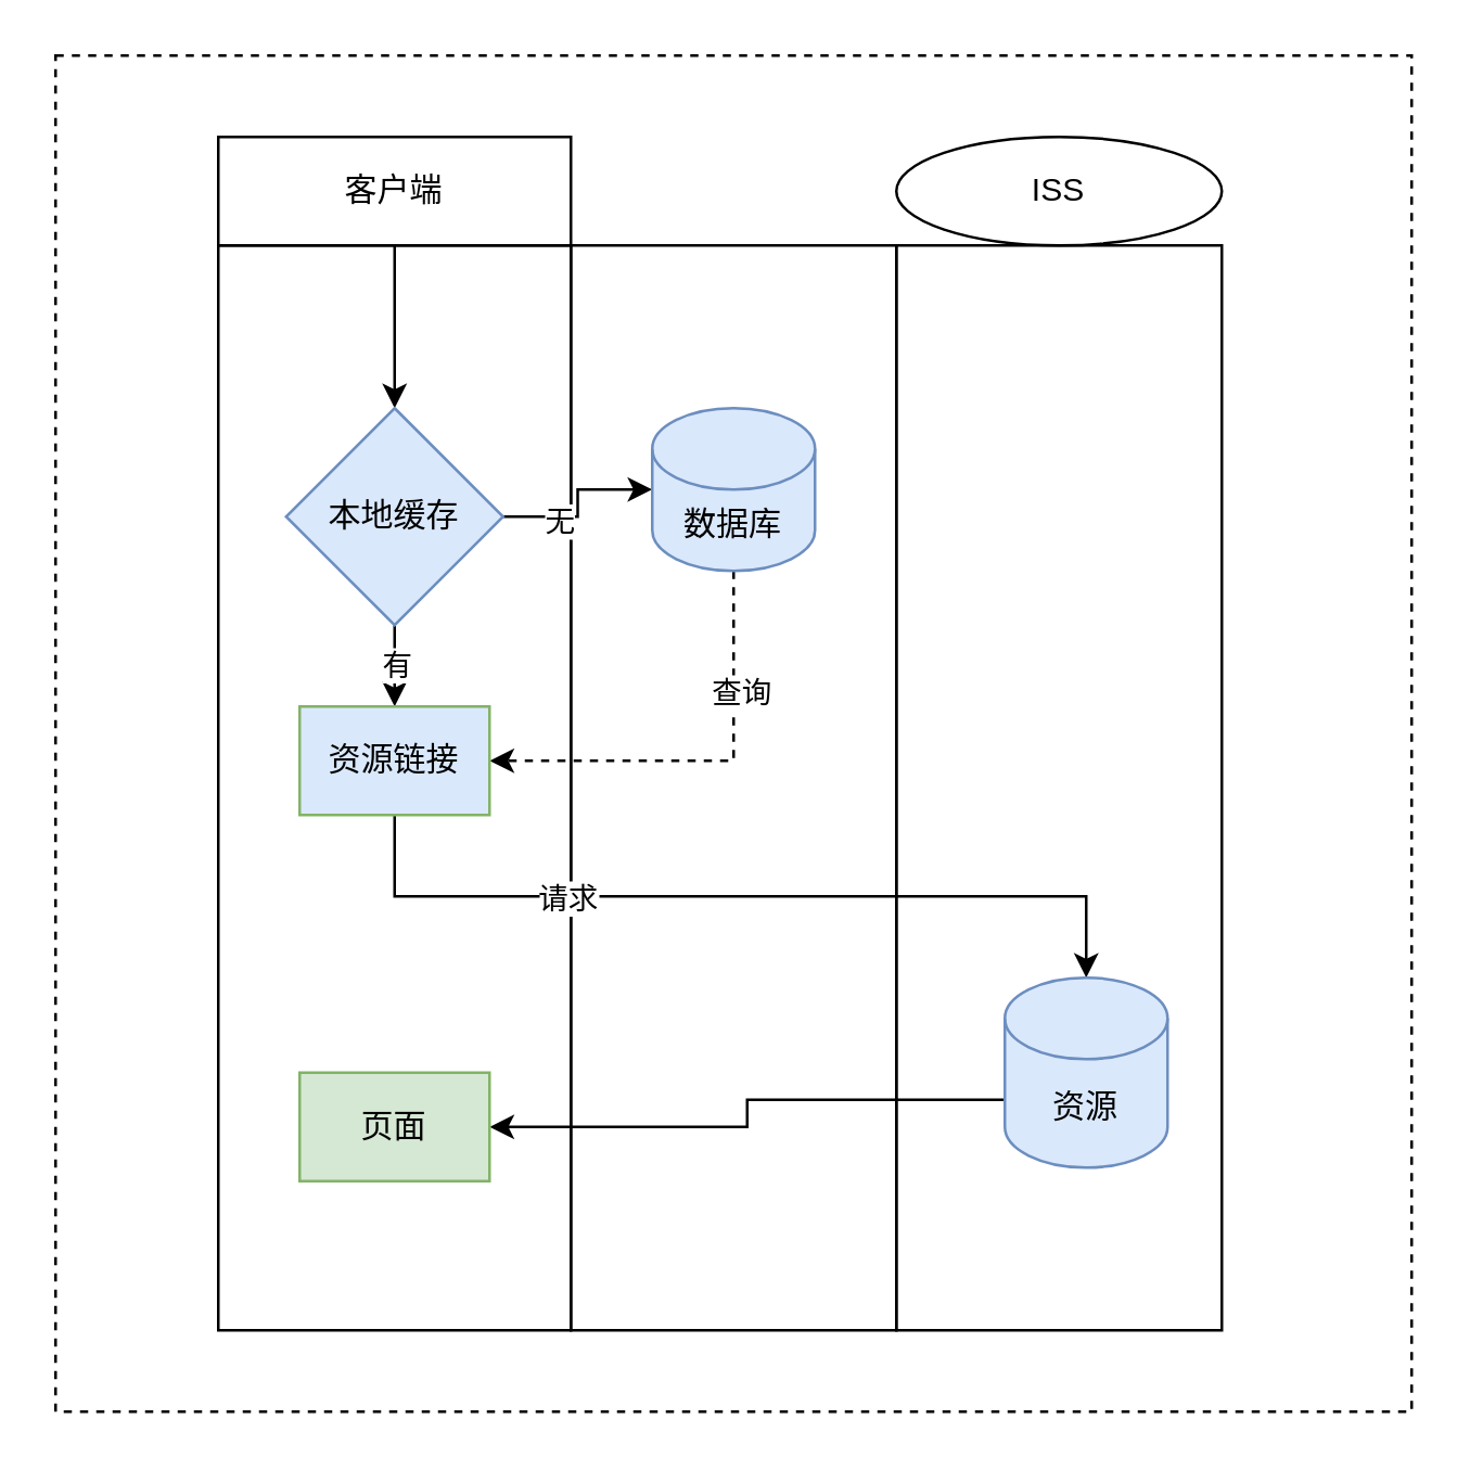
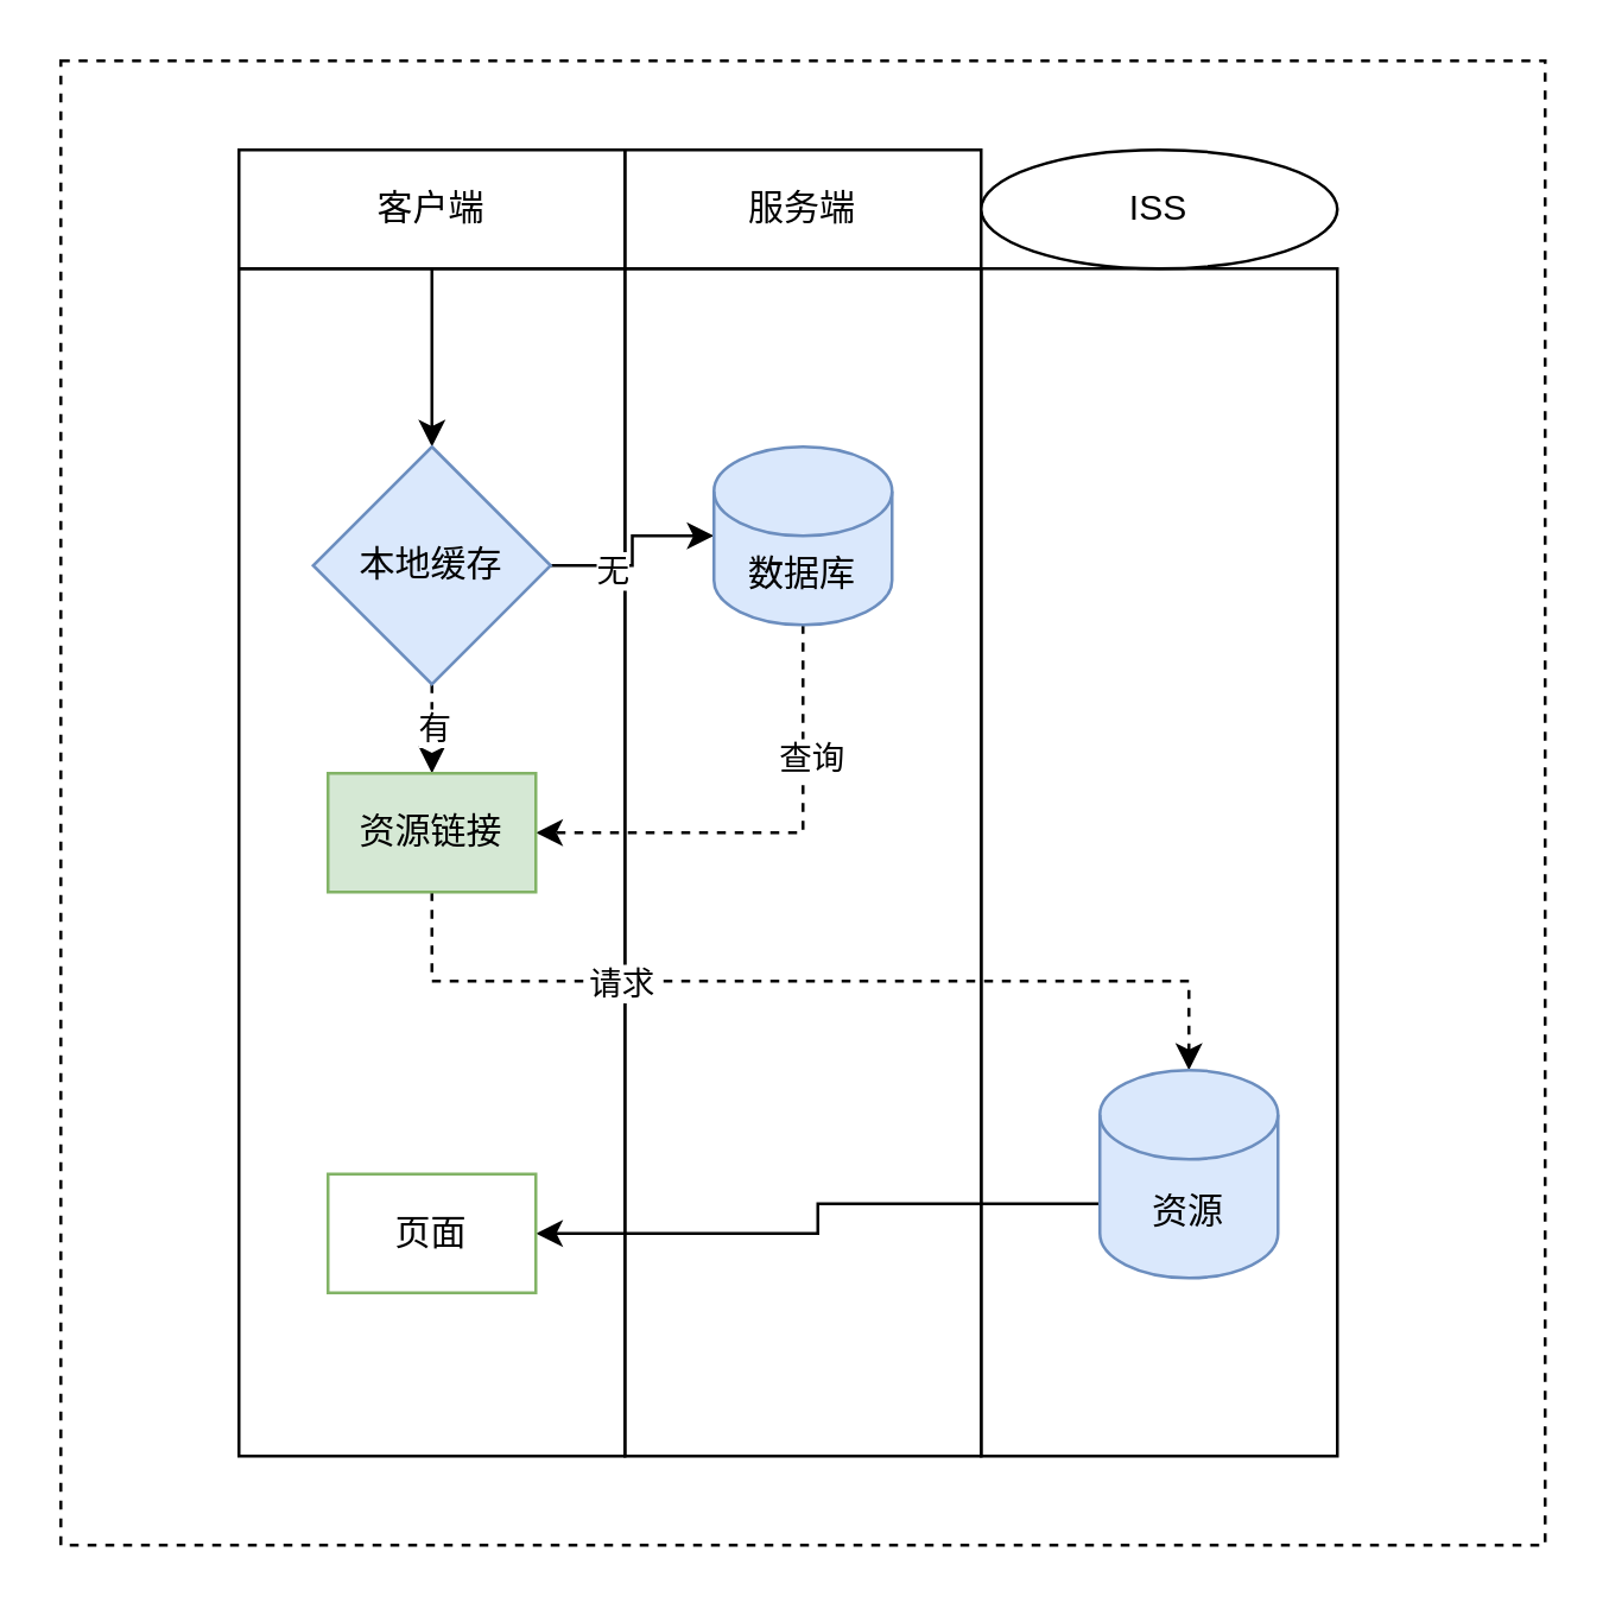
+ <mxCell id="6" value="服务端" style="rounded=0;whiteSpace=wrap;html=1;" vertex="1" parent="1"><mxGeometry x="210" y="50" width="120" height="40" as="geometry" /></mxCell>
- <mxCell id="12" style="edgeStyle=orthogonalEdgeStyle;rounded=0;orthogonalLoop=1;jettySize=auto;html=1;exitX=0.5;exitY=1;exitDx=0;exitDy=0;entryX=0.5;entryY=0;entryDx=0;entryDy=0;" edge="1" parent="1" source="14" target="20"><mxGeometry relative="1" as="geometry"><mxPoint x="145" y="250" as="targetPoint" /></mxGeometry></mxCell>
+ <mxCell id="12" style="edgeStyle=orthogonalEdgeStyle;rounded=0;orthogonalLoop=1;jettySize=auto;html=1;exitX=0.5;exitY=1;exitDx=0;exitDy=0;entryX=0.5;entryY=0;entryDx=0;entryDy=0;dashed=1;" edge="1" parent="1" source="14" target="20"><mxGeometry relative="1" as="geometry"><mxPoint x="145" y="250" as="targetPoint" /></mxGeometry></mxCell>
- <mxCell id="20" value="资源链接" style="rounded=0;whiteSpace=wrap;html=1;fillColor=#dae8fc;strokeColor=#82b366;" vertex="1" parent="1"><mxGeometry x="110" y="260" width="70" height="40" as="geometry" /></mxCell>
+ <mxCell id="20" value="资源链接" style="rounded=0;whiteSpace=wrap;html=1;fillColor=#d5e8d4;strokeColor=#82b366;" vertex="1" parent="1"><mxGeometry x="110" y="260" width="70" height="40" as="geometry" /></mxCell>
- <mxCell id="18" style="edgeStyle=orthogonalEdgeStyle;rounded=0;orthogonalLoop=1;jettySize=auto;html=1;exitX=0.5;exitY=1;exitDx=0;exitDy=0;" edge="1" parent="1" source="20" target="22"><mxGeometry relative="1" as="geometry" /></mxCell>
+ <mxCell id="18" style="edgeStyle=orthogonalEdgeStyle;rounded=0;orthogonalLoop=1;jettySize=auto;html=1;exitX=0.5;exitY=1;exitDx=0;exitDy=0;dashed=1;" edge="1" parent="1" source="20" target="22"><mxGeometry relative="1" as="geometry" /></mxCell>
- <mxCell id="23" value="页面" style="rounded=0;whiteSpace=wrap;html=1;fillColor=#d5e8d4;strokeColor=#82b366;" vertex="1" parent="1"><mxGeometry x="110" y="395" width="70" height="40" as="geometry" /></mxCell>
+ <mxCell id="23" value="页面" style="rounded=0;whiteSpace=wrap;html=1;fillColor=#ffffff;strokeColor=#82b366;" vertex="1" parent="1"><mxGeometry x="110" y="395" width="70" height="40" as="geometry" /></mxCell>
